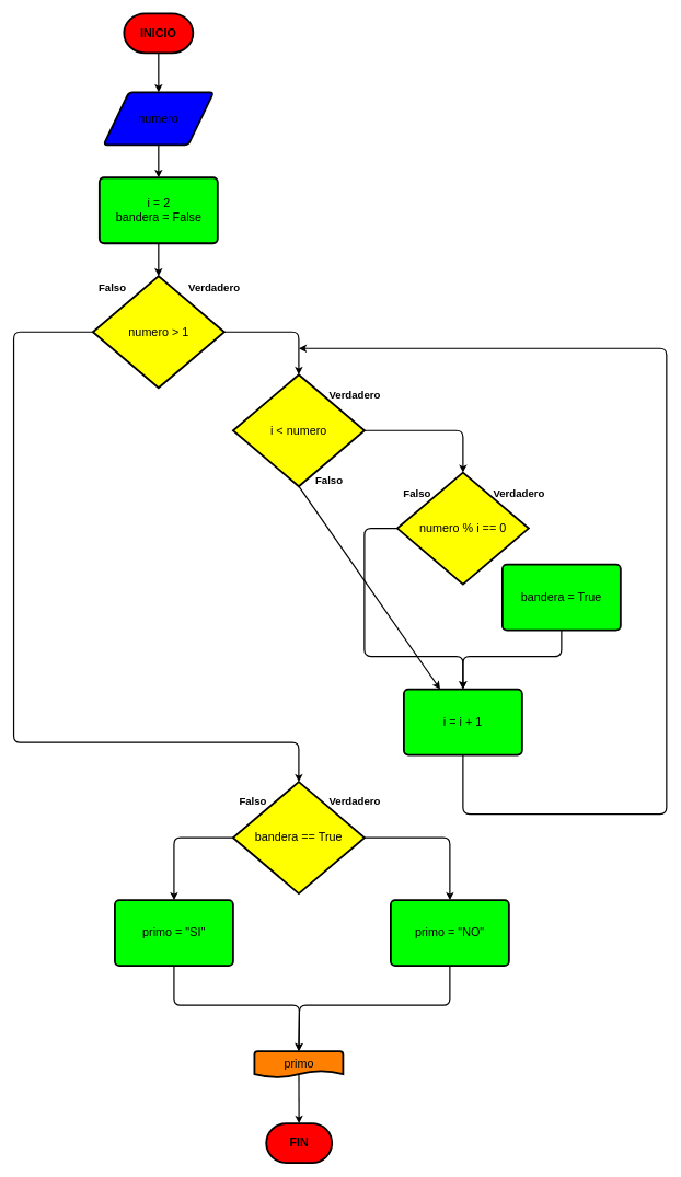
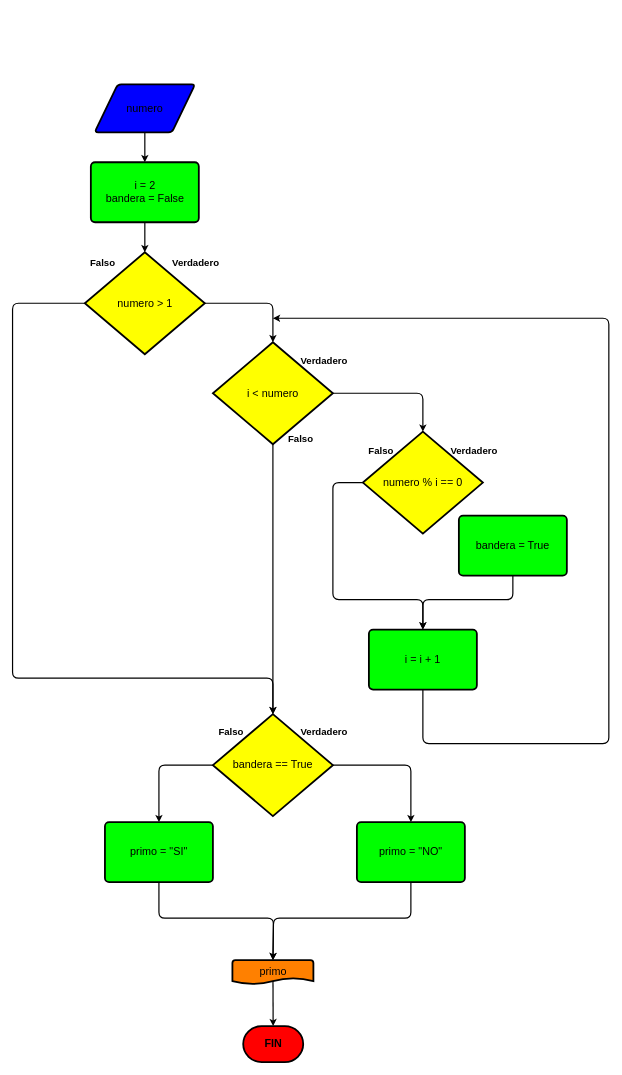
- <mxCell id="5" value="INICIO" style="strokeWidth=3;html=1;shape=mxgraph.flowchart.terminator;whiteSpace=wrap;fontSize=18;fillColor=#FF0000;fontStyle=1;fontColor=#000000;strokeColor=#000000;" parent="1" vertex="1"><mxGeometry x="188" y="20" width="105" height="60" as="geometry" /></mxCell>
- <mxCell id="4" value="" style="edgeStyle=orthogonalEdgeStyle;rounded=0;orthogonalLoop=1;jettySize=auto;html=1;fontSize=18;strokeColor=#000000;strokeWidth=2;" parent="1" source="5" target="3" edge="1"><mxGeometry relative="1" as="geometry" /></mxCell>
- <mxCell id="17" style="edgeStyle=none;html=1;exitX=0.5;exitY=1;exitDx=0;exitDy=0;exitPerimeter=0;strokeColor=#000000;strokeWidth=2;" parent="1" source="18" target="24" edge="1"><mxGeometry relative="1" as="geometry"><mxPoint x="414" y="1190" as="targetPoint" /></mxGeometry></mxCell>
+ <mxCell id="17" style="edgeStyle=none;html=1;exitX=0.5;exitY=1;exitDx=0;exitDy=0;exitPerimeter=0;strokeColor=#000000;strokeWidth=2;entryX=0.5;entryY=0;entryDx=0;entryDy=0;entryPerimeter=0;" parent="1" source="18" target="27" edge="1"><mxGeometry relative="1" as="geometry"><mxPoint x="414" y="1190" as="targetPoint" /></mxGeometry></mxCell>
